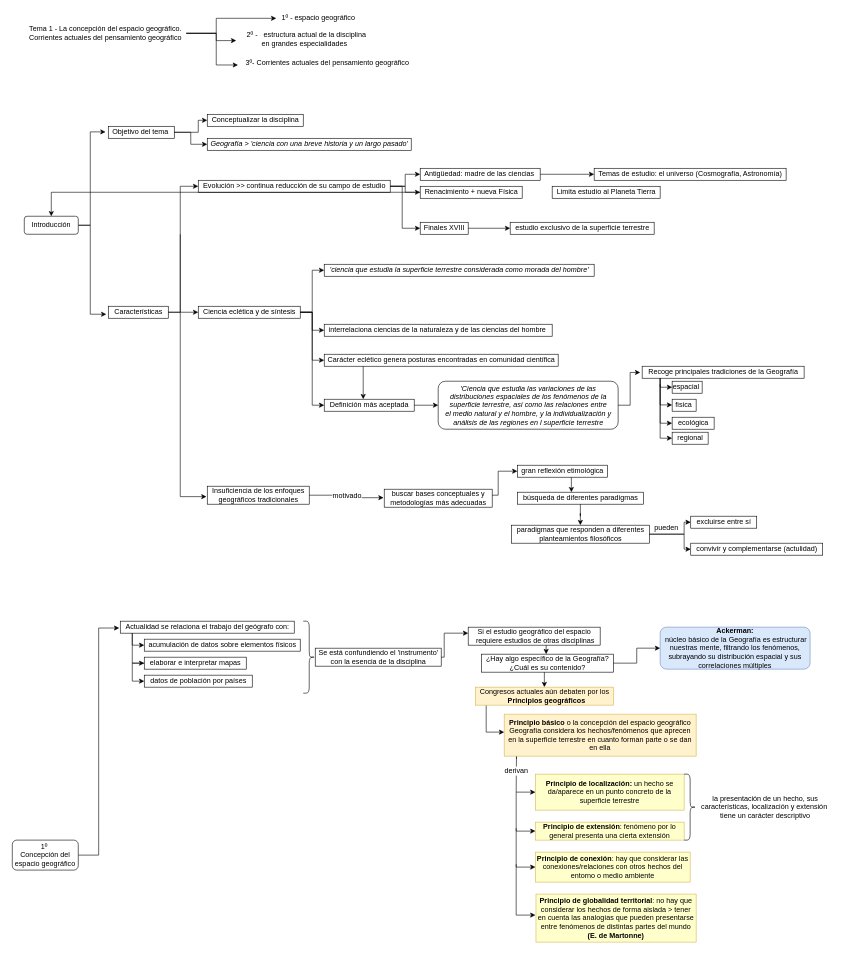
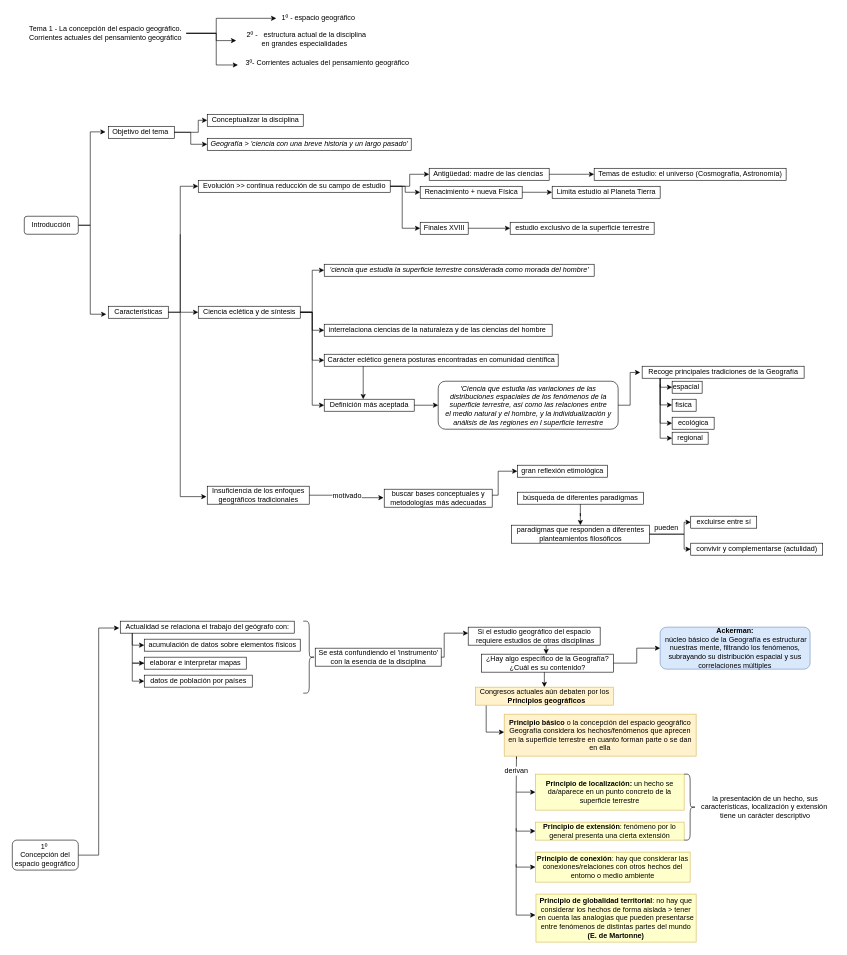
- <mxCell id="23" value="Antigüedad: madre de las ciencias&amp;nbsp;" style="text;html=1;align=center;verticalAlign=middle;resizable=0;points=[];autosize=1;strokeColor=#000000;" parent="1" vertex="1"><mxGeometry x="700" y="280" width="200" height="20" as="geometry" /></mxCell>
+ <mxCell id="23" value="Antigüedad: madre de las ciencias&amp;nbsp;" style="text;html=1;align=center;verticalAlign=middle;resizable=0;points=[];autosize=1;strokeColor=#000000;" parent="1" vertex="1"><mxGeometry x="715" y="280" width="200" height="20" as="geometry" /></mxCell>
- <mxCell id="24" value="" style="edgeStyle=orthogonalEdgeStyle;rounded=0;orthogonalLoop=1;jettySize=auto;html=1;" parent="1" source="25" target="4" edge="1"><mxGeometry relative="1" as="geometry" /></mxCell>
+ <mxCell id="24" value="" style="edgeStyle=orthogonalEdgeStyle;rounded=0;orthogonalLoop=1;jettySize=auto;html=1;" parent="1" source="25" target="27" edge="1"><mxGeometry relative="1" as="geometry" /></mxCell>
- <mxCell id="58" value="" style="edgeStyle=orthogonalEdgeStyle;rounded=0;orthogonalLoop=1;jettySize=auto;html=1;fontSize=12;" parent="1" source="59" target="61" edge="1"><mxGeometry relative="1" as="geometry"><Array as="points"><mxPoint x="952" y="810" /><mxPoint x="952" y="810" /></Array></mxGeometry></mxCell>
